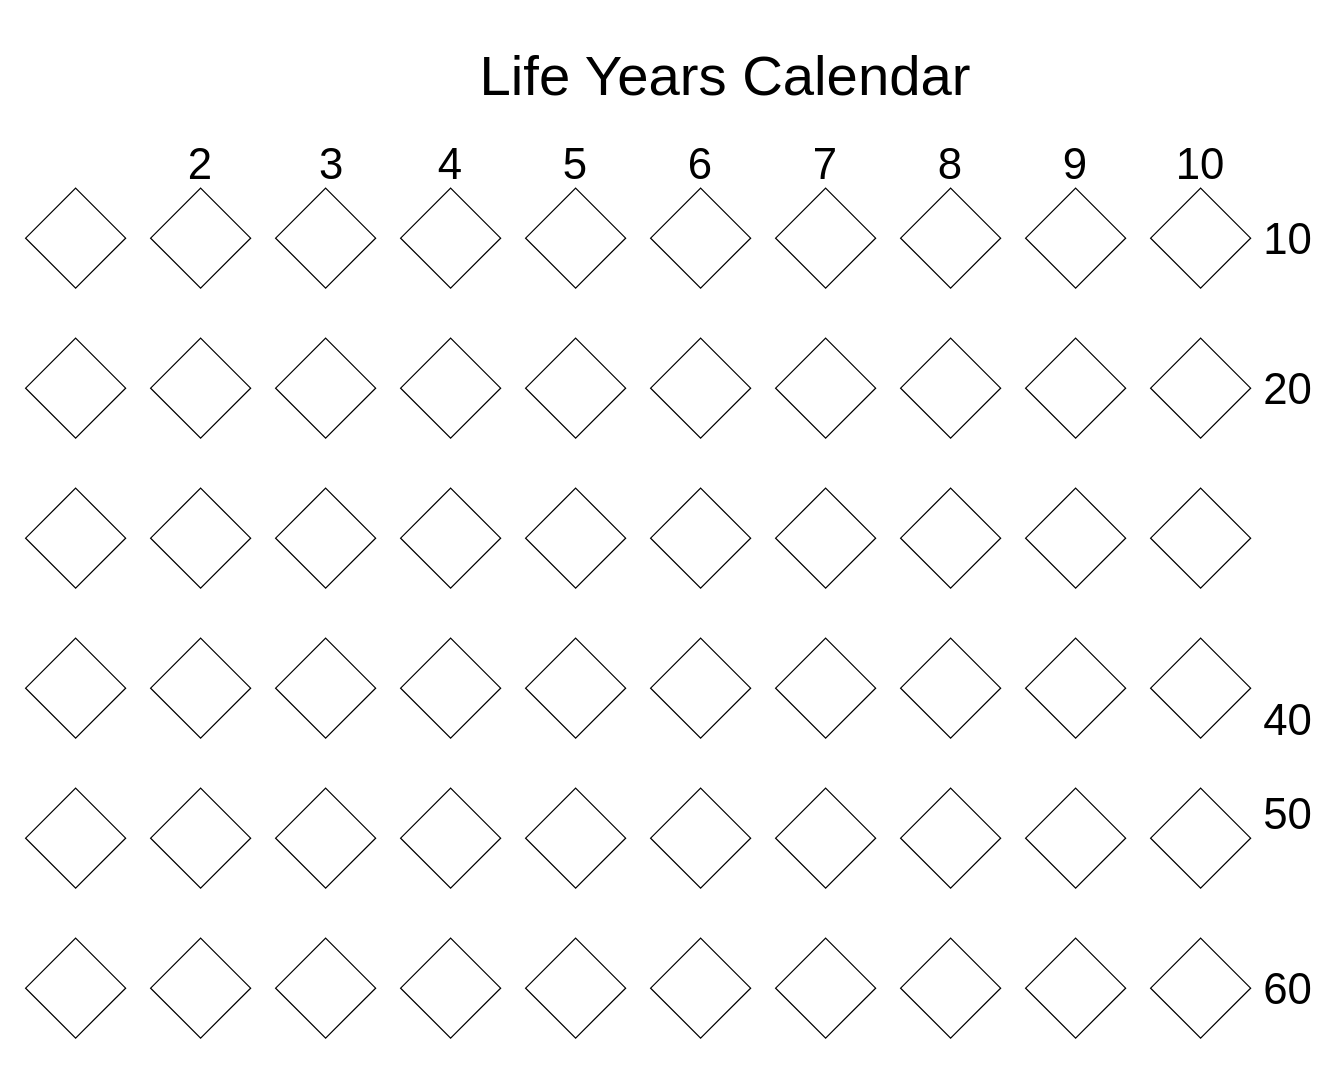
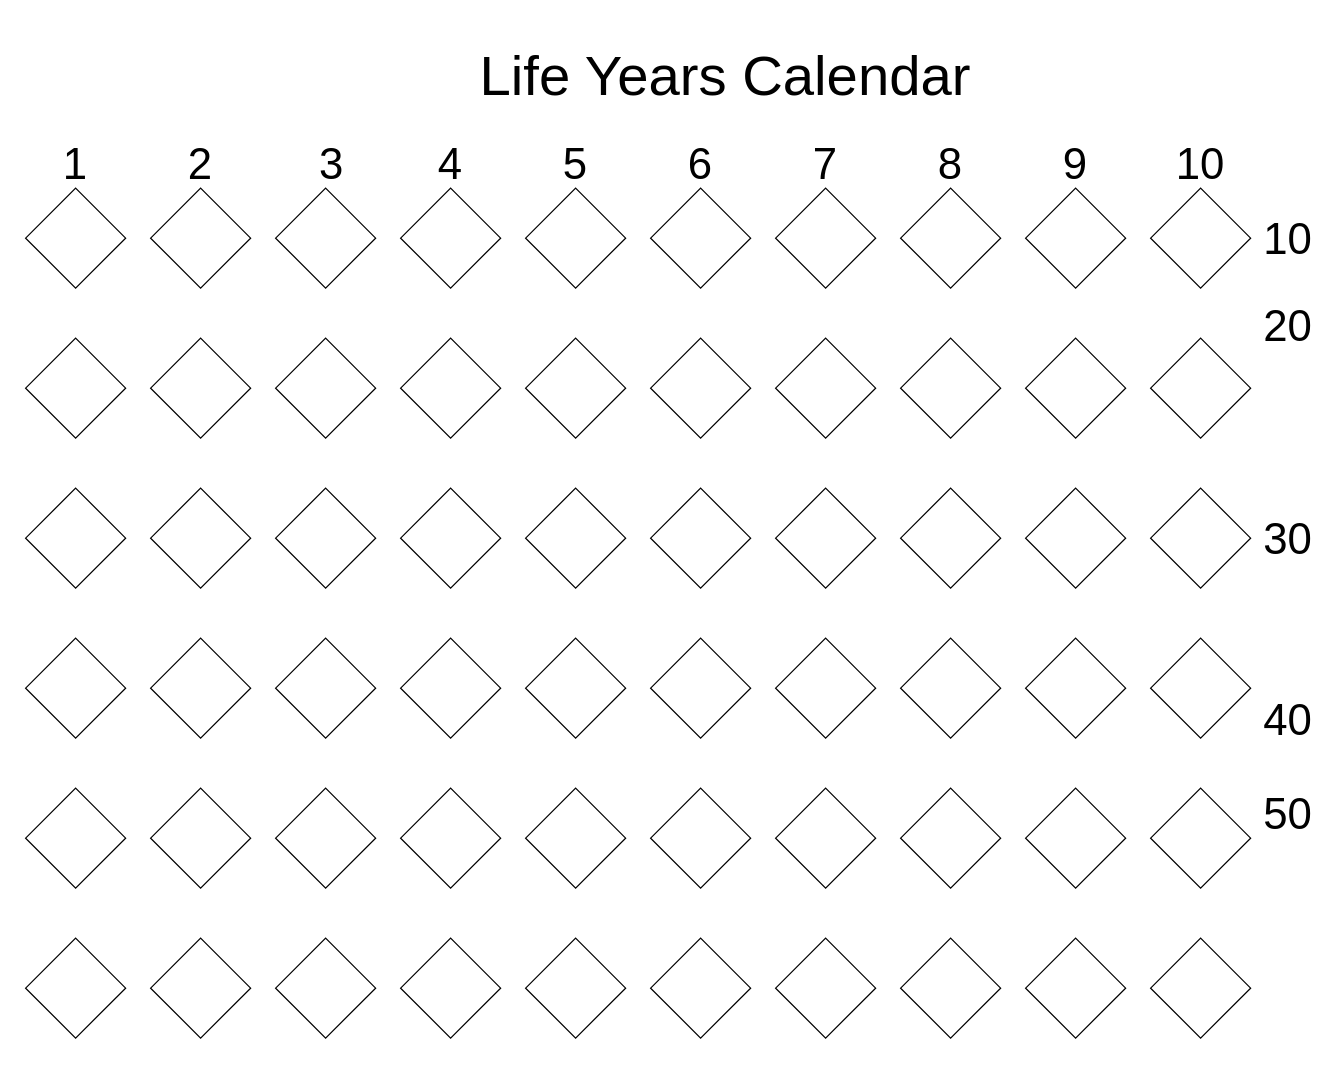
+ <mxCell id="2" value="&lt;div style=&quot;font-size: 35px&quot; align=&quot;center&quot;&gt;&lt;font style=&quot;font-size: 35px&quot;&gt;1&lt;/font&gt;&lt;/div&gt;" style="text;html=1;strokeColor=none;fillColor=none;align=center;verticalAlign=middle;whiteSpace=wrap;rounded=0;" vertex="1" parent="1"><mxGeometry x="40" y="110" width="40" height="40" as="geometry" /></mxCell>
- <mxCell id="13" value="&lt;div style=&quot;font-size: 35px&quot;&gt;&lt;font style=&quot;font-size: 35px&quot;&gt;20&lt;/font&gt;&lt;/div&gt;" style="text;html=1;strokeColor=none;fillColor=none;align=center;verticalAlign=middle;whiteSpace=wrap;rounded=0;" vertex="1" parent="1"><mxGeometry x="1010" y="290.059" width="40" height="40" as="geometry" /></mxCell>
+ <mxCell id="13" value="&lt;div style=&quot;font-size: 35px&quot;&gt;&lt;font style=&quot;font-size: 35px&quot;&gt;20&lt;/font&gt;&lt;/div&gt;" style="text;html=1;strokeColor=none;fillColor=none;align=center;verticalAlign=middle;whiteSpace=wrap;rounded=0;" vertex="1" parent="1"><mxGeometry x="1010" y="240.059" width="40" height="40" as="geometry" /></mxCell>
+ <mxCell id="14" value="&lt;div style=&quot;font-size: 35px&quot;&gt;&lt;font style=&quot;font-size: 35px&quot;&gt;30&lt;/font&gt;&lt;/div&gt;" style="text;html=1;strokeColor=none;fillColor=none;align=center;verticalAlign=middle;whiteSpace=wrap;rounded=0;" vertex="1" parent="1"><mxGeometry x="1010" y="410.059" width="40" height="40" as="geometry" /></mxCell>
- <mxCell id="17" value="&lt;div style=&quot;font-size: 35px&quot;&gt;&lt;font style=&quot;font-size: 35px&quot;&gt;60&lt;/font&gt;&lt;/div&gt;" style="text;html=1;strokeColor=none;fillColor=none;align=center;verticalAlign=middle;whiteSpace=wrap;rounded=0;" vertex="1" parent="1"><mxGeometry x="1010" y="770.059" width="40" height="40" as="geometry" /></mxCell>
